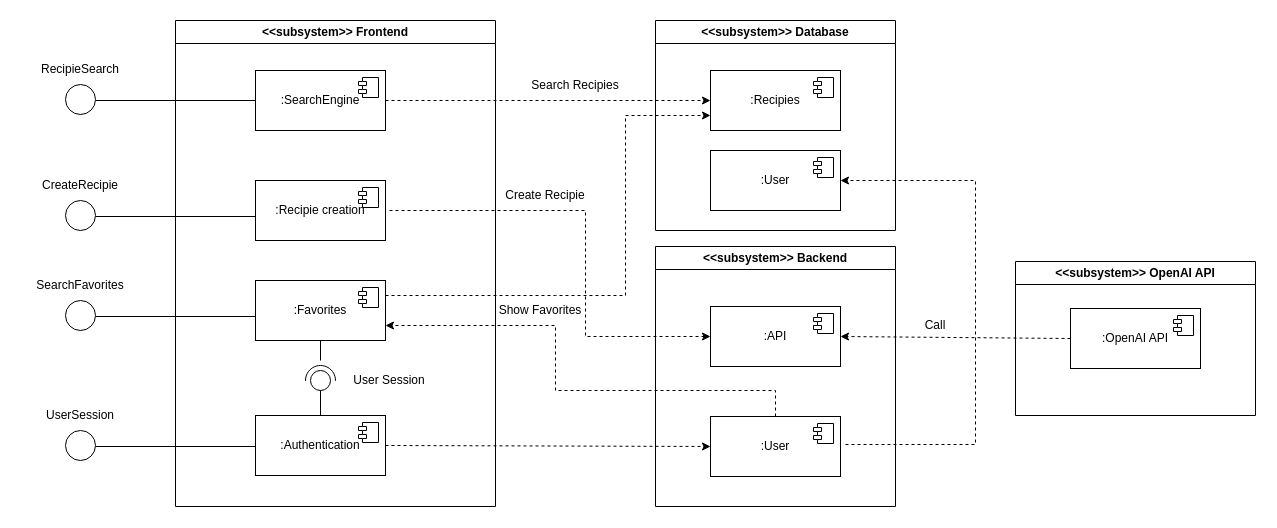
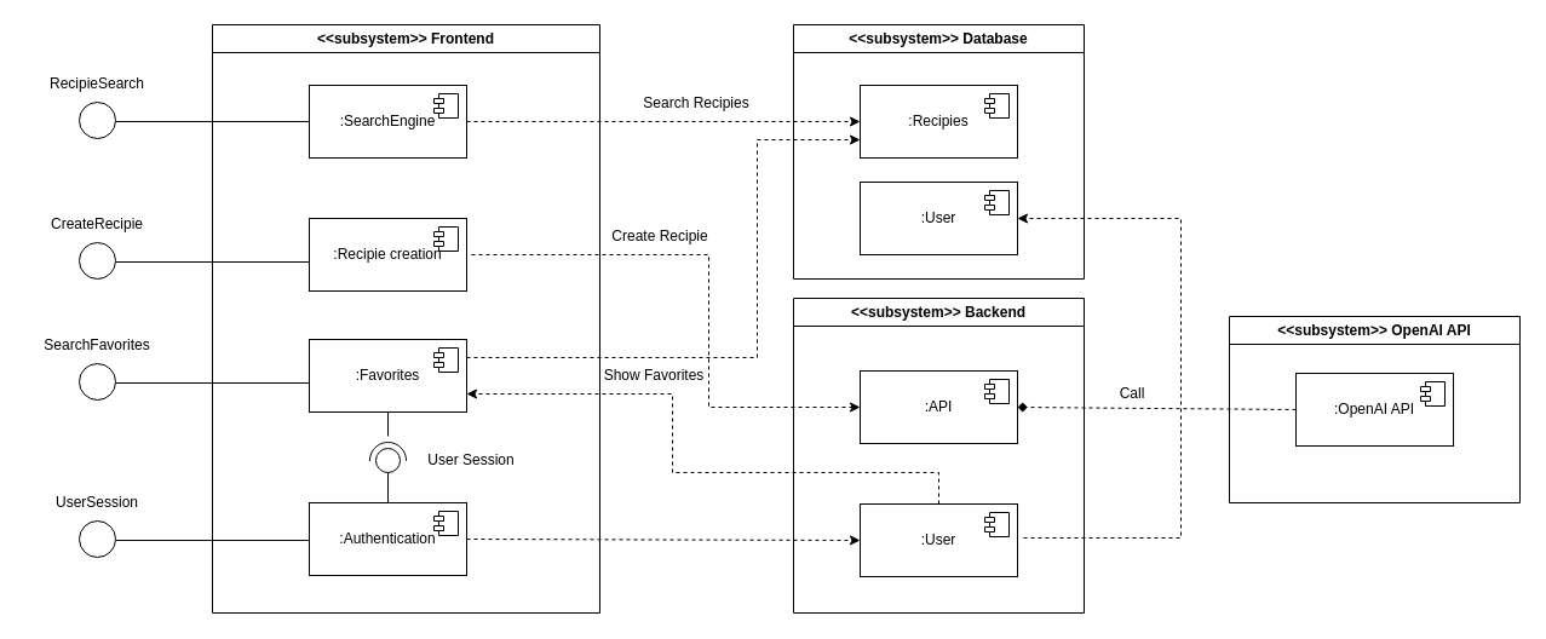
- <mxCell id="50" value="" style="endArrow=classic;dashed=1;html=1;rounded=0;exitX=0;exitY=0.5;exitDx=0;exitDy=0;entryX=1;entryY=0.5;entryDx=0;entryDy=0;" edge="1" parent="1" source="48" target="20"><mxGeometry width="50" height="50" relative="1" as="geometry"><mxPoint x="785" y="426" as="sourcePoint" /><mxPoint x="395" y="335" as="targetPoint" /><Array as="points" /></mxGeometry></mxCell>
+ <mxCell id="50" value="" style="endArrow=diamond;dashed=1;html=1;rounded=0;exitX=0;exitY=0.5;exitDx=0;exitDy=0;entryX=1;entryY=0.5;entryDx=0;entryDy=0;" edge="1" parent="1" source="48" target="20"><mxGeometry width="50" height="50" relative="1" as="geometry"><mxPoint x="785" y="426" as="sourcePoint" /><mxPoint x="395" y="335" as="targetPoint" /><Array as="points" /></mxGeometry></mxCell>
